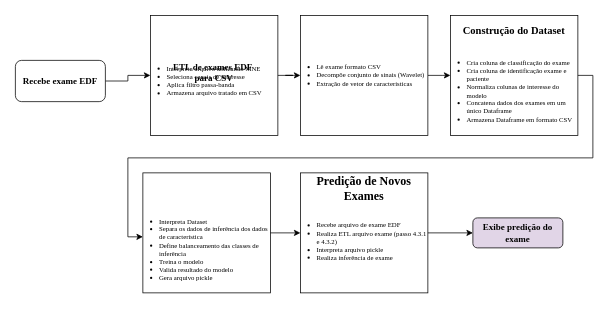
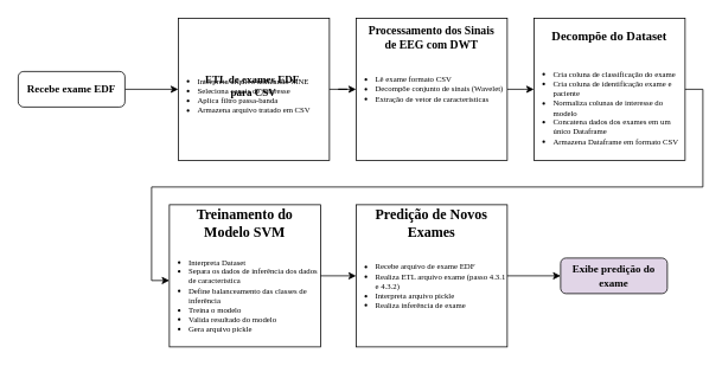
+ <mxCell id="10" value="&lt;font face=&quot;Times New Roman&quot; style=&quot;font-size: 13px;&quot;&gt;&lt;b&gt;&lt;span data-darkreader-inline-bgcolor=&quot;&quot; data-darkreader-inline-color=&quot;&quot; id=&quot;docs-internal-guid-e3e81bfb-7fff-dc4f-59bf-74c2e50c88cb&quot; style=&quot;color: rgb(0, 0, 0); background-color: transparent; font-style: normal; font-variant: normal; text-decoration: none; vertical-align: baseline; white-space: pre-wrap; --darkreader-inline-color: #e8e6e3; --darkreader-inline-bgcolor: transparent;&quot;&gt;Processamento dos Sinais de EEG com DWT&lt;/span&gt;&lt;/b&gt;&lt;/font&gt;" style="text;html=1;align=center;verticalAlign=middle;whiteSpace=wrap;rounded=0;" vertex="1" parent="7"><mxGeometry x="10" y="8.421" width="150" height="25.263" as="geometry" /></mxCell>
- <mxCell id="14" value="&lt;font face=&quot;Times New Roman&quot; size=&quot;1&quot;&gt;&lt;b&gt;&lt;span data-darkreader-inline-bgcolor=&quot;&quot; data-darkreader-inline-color=&quot;&quot; id=&quot;docs-internal-guid-e478ff09-7fff-7e8d-69f6-0f9393a9a4c4&quot; style=&quot;color: rgb(0, 0, 0); background-color: transparent; font-style: normal; font-variant: normal; text-decoration: none; vertical-align: baseline; white-space: pre-wrap; --darkreader-inline-color: #e8e6e3; --darkreader-inline-bgcolor: transparent; font-size: 14px;&quot;&gt;Construção do Dataset&lt;/span&gt;&lt;/b&gt;&lt;/font&gt;" style="text;html=1;align=center;verticalAlign=middle;whiteSpace=wrap;rounded=0;" vertex="1" parent="12"><mxGeometry x="10" y="8.421" width="150" height="25.263" as="geometry" /></mxCell>
+ <mxCell id="14" value="&lt;font face=&quot;Times New Roman&quot; size=&quot;1&quot;&gt;&lt;b&gt;&lt;span data-darkreader-inline-bgcolor=&quot;&quot; data-darkreader-inline-color=&quot;&quot; id=&quot;docs-internal-guid-e478ff09-7fff-7e8d-69f6-0f9393a9a4c4&quot; style=&quot;color: rgb(0, 0, 0); background-color: transparent; font-style: normal; font-variant: normal; text-decoration: none; vertical-align: baseline; white-space: pre-wrap; --darkreader-inline-color: #e8e6e3; --darkreader-inline-bgcolor: transparent; font-size: 14px;&quot;&gt;Decompõe do Dataset&lt;/span&gt;&lt;/b&gt;&lt;/font&gt;" style="text;html=1;align=center;verticalAlign=middle;whiteSpace=wrap;rounded=0;" vertex="1" parent="12"><mxGeometry x="10" y="8.421" width="150" height="25.263" as="geometry" /></mxCell>
- <mxCell id="3" value="&lt;font face=&quot;Times New Roman&quot;&gt;&lt;b&gt;Recebe exame EDF&lt;br&gt;&lt;/b&gt;&lt;/font&gt;" style="rounded=1;whiteSpace=wrap;html=1;" vertex="1" parent="1"><mxGeometry x="20" y="80" width="120" height="55" as="geometry" /></mxCell>
+ <mxCell id="3" value="&lt;font face=&quot;Times New Roman&quot;&gt;&lt;b&gt;Recebe exame EDF&lt;br&gt;&lt;/b&gt;&lt;/font&gt;" style="rounded=1;whiteSpace=wrap;html=1;" vertex="1" parent="1"><mxGeometry x="20" y="80" width="120" height="40" as="geometry" /></mxCell>
+ <mxCell id="20" value="&lt;font face=&quot;Times New Roman&quot;&gt;&lt;b&gt;&lt;span data-darkreader-inline-bgcolor=&quot;&quot; data-darkreader-inline-color=&quot;&quot; id=&quot;docs-internal-guid-ab0b5cd6-7fff-e66d-8389-72d8aada69fc&quot; style=&quot;font-size: 12pt; color: rgb(0, 0, 0); background-color: transparent; font-style: normal; font-variant: normal; text-decoration: none; vertical-align: baseline; white-space: pre-wrap; --darkreader-inline-color: #e8e6e3; --darkreader-inline-bgcolor: transparent;&quot;&gt;Treinamento do Modelo SVM&lt;/span&gt;&lt;/b&gt;&lt;/font&gt;" style="text;html=1;align=center;verticalAlign=middle;whiteSpace=wrap;rounded=0;" vertex="1" parent="18"><mxGeometry x="10" y="8.421" width="150" height="25.263" as="geometry" /></mxCell>
